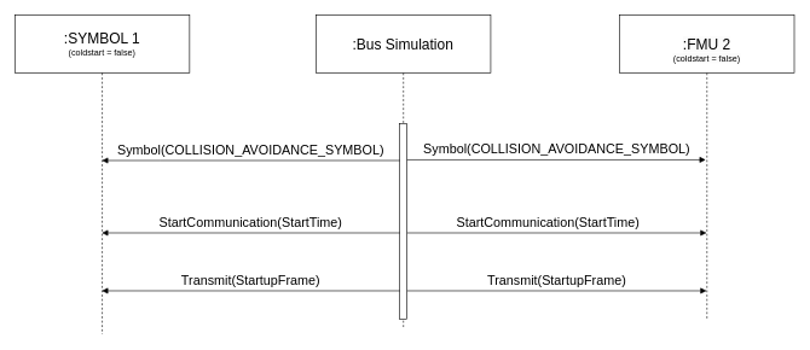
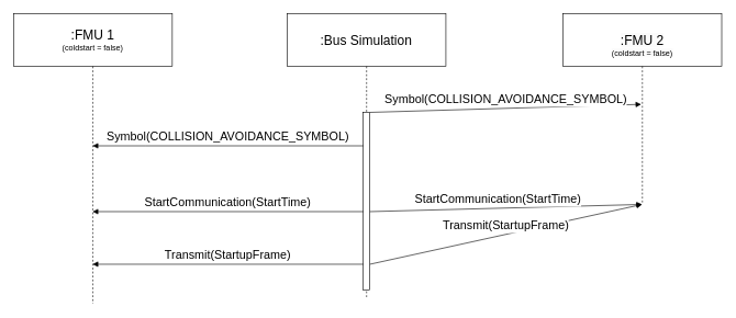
- <mxCell id="2" value="&lt;font style=&quot;&quot;&gt;&lt;span style=&quot;font-size: 20px;&quot;&gt;:SYMBOL 1&lt;/span&gt;&lt;br&gt;&lt;font style=&quot;font-size: 12px;&quot;&gt;(coldstart = false)&lt;/font&gt;&lt;br&gt;&lt;/font&gt;" style="shape=umlLifeline;perimeter=lifelinePerimeter;whiteSpace=wrap;html=1;container=1;dropTarget=0;collapsible=0;recursiveResize=0;outlineConnect=0;portConstraint=eastwest;newEdgeStyle={&quot;curved&quot;:0,&quot;rounded&quot;:0};size=80;" parent="1" vertex="1"><mxGeometry x="20" y="20.13" width="241" height="440.87" as="geometry" /></mxCell>
+ <mxCell id="2" value="&lt;font style=&quot;&quot;&gt;&lt;span style=&quot;font-size: 20px;&quot;&gt;:FMU 1&lt;/span&gt;&lt;br&gt;&lt;font style=&quot;font-size: 12px;&quot;&gt;(coldstart = false)&lt;/font&gt;&lt;br&gt;&lt;/font&gt;" style="shape=umlLifeline;perimeter=lifelinePerimeter;whiteSpace=wrap;html=1;container=1;dropTarget=0;collapsible=0;recursiveResize=0;outlineConnect=0;portConstraint=eastwest;newEdgeStyle={&quot;curved&quot;:0,&quot;rounded&quot;:0};size=80;" parent="1" vertex="1"><mxGeometry x="20" y="20.13" width="241" height="440.87" as="geometry" /></mxCell>
- <mxCell id="3" value="&lt;br&gt;&lt;span style=&quot;color: rgb(0, 0, 0); font-family: Helvetica; font-size: 20px; font-style: normal; font-variant-ligatures: normal; font-variant-caps: normal; font-weight: 400; letter-spacing: normal; orphans: 2; text-align: center; text-indent: 0px; text-transform: none; widows: 2; word-spacing: 0px; -webkit-text-stroke-width: 0px; background-color: rgb(251, 251, 251); text-decoration-thickness: initial; text-decoration-style: initial; text-decoration-color: initial; float: none; display: inline !important;&quot;&gt;:FMU 2&lt;/span&gt;&lt;br style=&quot;border-color: var(--border-color); color: rgb(0, 0, 0); font-family: Helvetica; font-size: 20px; font-style: normal; font-variant-ligatures: normal; font-variant-caps: normal; font-weight: 400; letter-spacing: normal; orphans: 2; text-align: center; text-indent: 0px; text-transform: none; widows: 2; word-spacing: 0px; -webkit-text-stroke-width: 0px; background-color: rgb(251, 251, 251); text-decoration-thickness: initial; text-decoration-style: initial; text-decoration-color: initial;&quot;&gt;&lt;span style=&quot;color: rgb(0, 0, 0); font-family: Helvetica; font-style: normal; font-variant-ligatures: normal; font-variant-caps: normal; font-weight: 400; letter-spacing: normal; orphans: 2; text-align: center; text-indent: 0px; text-transform: none; widows: 2; word-spacing: 0px; -webkit-text-stroke-width: 0px; background-color: rgb(251, 251, 251); text-decoration-thickness: initial; text-decoration-style: initial; text-decoration-color: initial; float: none; display: inline !important;&quot;&gt;&lt;font style=&quot;font-size: 12px;&quot;&gt;(coldstart = false)&lt;/font&gt;&lt;/span&gt;" style="shape=umlLifeline;perimeter=lifelinePerimeter;whiteSpace=wrap;html=1;container=1;dropTarget=0;collapsible=0;recursiveResize=0;outlineConnect=0;portConstraint=eastwest;newEdgeStyle={&quot;curved&quot;:0,&quot;rounded&quot;:0};size=80;" parent="1" vertex="1"><mxGeometry x="854" y="20.13" width="240.83" height="420.87" as="geometry" /></mxCell>
+ <mxCell id="3" value="&lt;br&gt;&lt;span style=&quot;color: rgb(0, 0, 0); font-family: Helvetica; font-size: 20px; font-style: normal; font-variant-ligatures: normal; font-variant-caps: normal; font-weight: 400; letter-spacing: normal; orphans: 2; text-align: center; text-indent: 0px; text-transform: none; widows: 2; word-spacing: 0px; -webkit-text-stroke-width: 0px; background-color: rgb(251, 251, 251); text-decoration-thickness: initial; text-decoration-style: initial; text-decoration-color: initial; float: none; display: inline !important;&quot;&gt;:FMU 2&lt;/span&gt;&lt;br style=&quot;border-color: var(--border-color); color: rgb(0, 0, 0); font-family: Helvetica; font-size: 20px; font-style: normal; font-variant-ligatures: normal; font-variant-caps: normal; font-weight: 400; letter-spacing: normal; orphans: 2; text-align: center; text-indent: 0px; text-transform: none; widows: 2; word-spacing: 0px; -webkit-text-stroke-width: 0px; background-color: rgb(251, 251, 251); text-decoration-thickness: initial; text-decoration-style: initial; text-decoration-color: initial;&quot;&gt;&lt;span style=&quot;color: rgb(0, 0, 0); font-family: Helvetica; font-style: normal; font-variant-ligatures: normal; font-variant-caps: normal; font-weight: 400; letter-spacing: normal; orphans: 2; text-align: center; text-indent: 0px; text-transform: none; widows: 2; word-spacing: 0px; -webkit-text-stroke-width: 0px; background-color: rgb(251, 251, 251); text-decoration-thickness: initial; text-decoration-style: initial; text-decoration-color: initial; float: none; display: inline !important;&quot;&gt;&lt;font style=&quot;font-size: 12px;&quot;&gt;(coldstart = false)&lt;/font&gt;&lt;/span&gt;" style="shape=umlLifeline;perimeter=lifelinePerimeter;whiteSpace=wrap;html=1;container=1;dropTarget=0;collapsible=0;recursiveResize=0;outlineConnect=0;portConstraint=eastwest;newEdgeStyle={&quot;curved&quot;:0,&quot;rounded&quot;:0};size=80;" parent="1" vertex="1"><mxGeometry x="854" y="20.13" width="240.83" height="290" as="geometry" /></mxCell>
